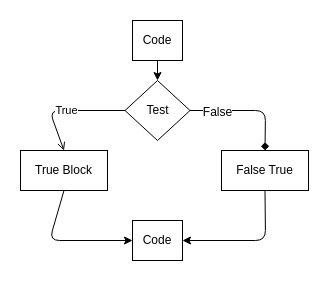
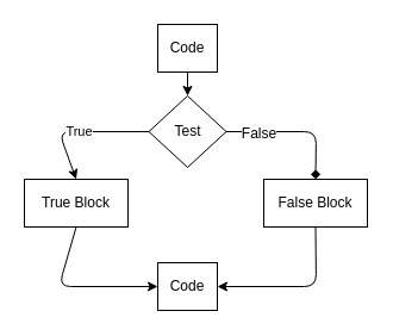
- <mxCell id="8" value="True" style="endArrow=open;html=1;exitX=0;exitY=0.5;exitDx=0;exitDy=0;entryX=0.5;entryY=0;entryDx=0;entryDy=0;" edge="1" parent="1" source="3" target="4"><mxGeometry width="50" height="50" relative="1" as="geometry"><mxPoint x="42" y="300" as="sourcePoint" /><mxPoint x="92" y="250" as="targetPoint" /><Array as="points"><mxPoint x="49" y="110" /></Array></mxGeometry></mxCell>
+ <mxCell id="8" value="True" style="endArrow=classic;html=1;exitX=0;exitY=0.5;exitDx=0;exitDy=0;entryX=0.5;entryY=0;entryDx=0;entryDy=0;" edge="1" parent="1" source="3" target="4"><mxGeometry width="50" height="50" relative="1" as="geometry"><mxPoint x="42" y="300" as="sourcePoint" /><mxPoint x="92" y="250" as="targetPoint" /><Array as="points"><mxPoint x="49" y="110" /></Array></mxGeometry></mxCell>
- <mxCell id="5" value="False True" style="rounded=0;whiteSpace=wrap;html=1;" vertex="1" parent="1"><mxGeometry x="221" y="150" width="87" height="40" as="geometry" /></mxCell>
+ <mxCell id="5" value="False Block" style="rounded=0;whiteSpace=wrap;html=1;" vertex="1" parent="1"><mxGeometry x="221" y="150" width="87" height="40" as="geometry" /></mxCell>
